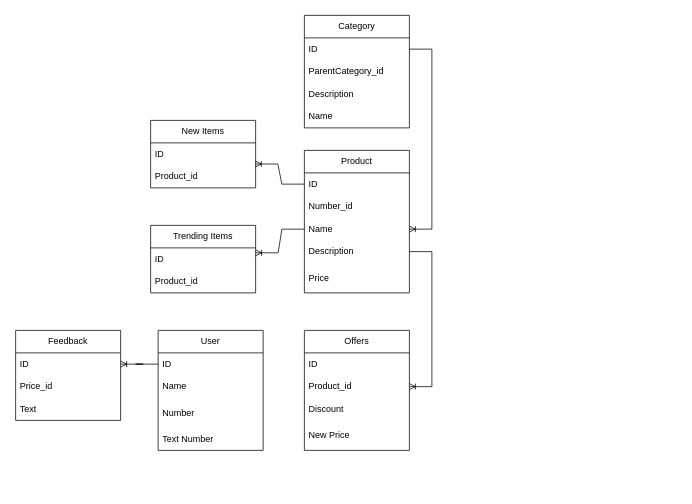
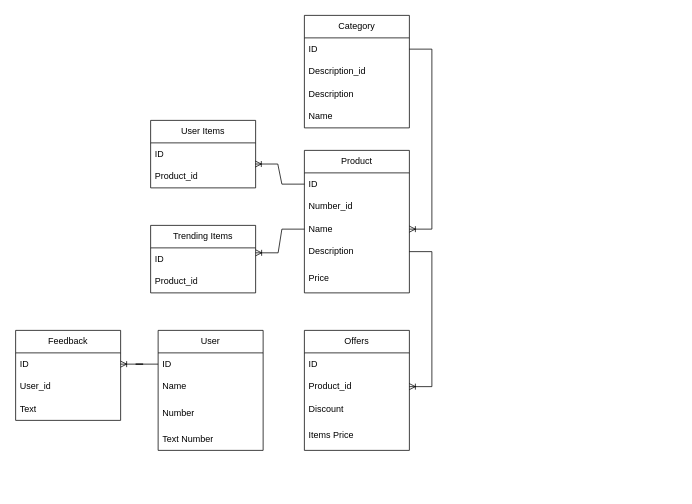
- <mxCell id="9" value="ParentCategory_id" style="text;strokeColor=none;fillColor=none;align=left;verticalAlign=middle;spacingLeft=4;spacingRight=4;overflow=hidden;points=[[0,0.5],[1,0.5]];portConstraint=eastwest;rotatable=0;whiteSpace=wrap;html=1;" vertex="1" parent="7"><mxGeometry y="60" width="140" height="30" as="geometry" /></mxCell>
+ <mxCell id="9" value="Description_id" style="text;strokeColor=none;fillColor=none;align=left;verticalAlign=middle;spacingLeft=4;spacingRight=4;overflow=hidden;points=[[0,0.5],[1,0.5]];portConstraint=eastwest;rotatable=0;whiteSpace=wrap;html=1;" vertex="1" parent="7"><mxGeometry y="60" width="140" height="30" as="geometry" /></mxCell>
- <mxCell id="19" value="New Items" style="swimlane;fontStyle=0;childLayout=stackLayout;horizontal=1;startSize=30;horizontalStack=0;resizeParent=1;resizeParentMax=0;resizeLast=0;collapsible=1;marginBottom=0;whiteSpace=wrap;html=1;" vertex="1" parent="1"><mxGeometry x="200" y="160" width="140" height="90" as="geometry" /></mxCell>
+ <mxCell id="19" value="User Items" style="swimlane;fontStyle=0;childLayout=stackLayout;horizontal=1;startSize=30;horizontalStack=0;resizeParent=1;resizeParentMax=0;resizeLast=0;collapsible=1;marginBottom=0;whiteSpace=wrap;html=1;" vertex="1" parent="1"><mxGeometry x="200" y="160" width="140" height="90" as="geometry" /></mxCell>
- <mxCell id="32" value="Price_id" style="text;strokeColor=none;fillColor=none;align=left;verticalAlign=middle;spacingLeft=4;spacingRight=4;overflow=hidden;points=[[0,0.5],[1,0.5]];portConstraint=eastwest;rotatable=0;whiteSpace=wrap;html=1;" vertex="1" parent="30"><mxGeometry y="60" width="140" height="30" as="geometry" /></mxCell>
+ <mxCell id="32" value="User_id" style="text;strokeColor=none;fillColor=none;align=left;verticalAlign=middle;spacingLeft=4;spacingRight=4;overflow=hidden;points=[[0,0.5],[1,0.5]];portConstraint=eastwest;rotatable=0;whiteSpace=wrap;html=1;" vertex="1" parent="30"><mxGeometry y="60" width="140" height="30" as="geometry" /></mxCell>
- <mxCell id="29" value="New Price" style="text;strokeColor=none;fillColor=none;align=left;verticalAlign=middle;spacingLeft=4;spacingRight=4;overflow=hidden;points=[[0,0.5],[1,0.5]];portConstraint=eastwest;rotatable=0;whiteSpace=wrap;html=1;" vertex="1" parent="25"><mxGeometry y="120" width="140" height="40" as="geometry" /></mxCell>
+ <mxCell id="29" value="Items Price" style="text;strokeColor=none;fillColor=none;align=left;verticalAlign=middle;spacingLeft=4;spacingRight=4;overflow=hidden;points=[[0,0.5],[1,0.5]];portConstraint=eastwest;rotatable=0;whiteSpace=wrap;html=1;" vertex="1" parent="25"><mxGeometry y="120" width="140" height="40" as="geometry" /></mxCell>
